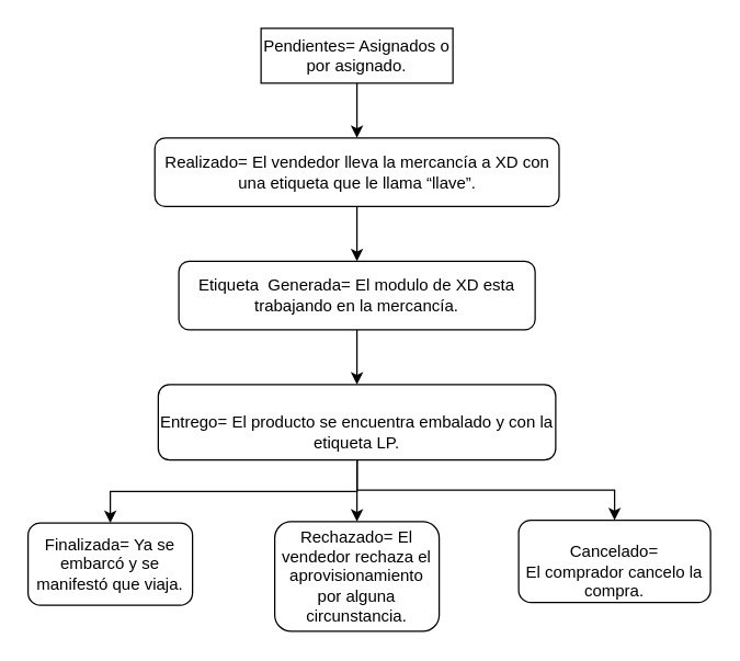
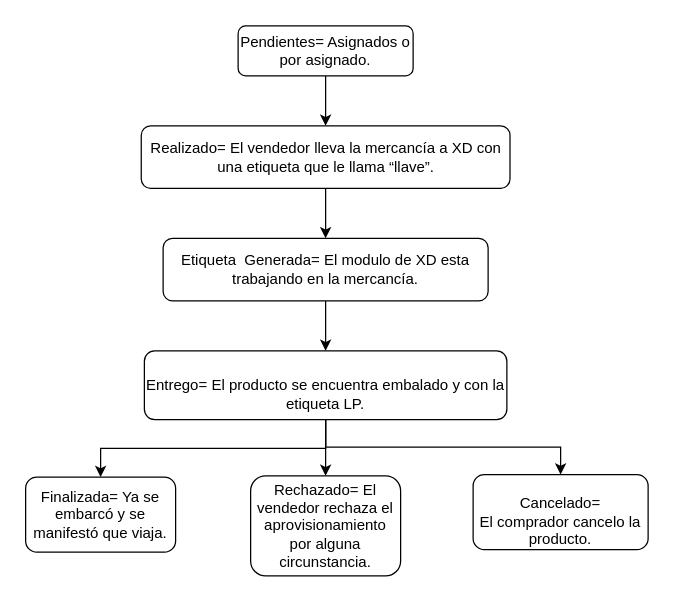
- <mxCell id="3" value="&lt;p class=&quot;MsoNormal&quot;&gt;&lt;span lang=&quot;ES&quot;&gt;&lt;font style=&quot;vertical-align: inherit;&quot;&gt;&lt;font style=&quot;vertical-align: inherit;&quot;&gt;Pendientes= Asignados o por asignado.&lt;/font&gt;&lt;/font&gt;&lt;/span&gt;&lt;/p&gt;" style="whiteSpace=wrap;html=1;fontSize=12;glass=0;strokeWidth=1;shadow=0;rounded=0;" parent="1" vertex="1"><mxGeometry x="190" y="20" width="140" height="40" as="geometry" /></mxCell>
+ <mxCell id="3" value="&lt;p class=&quot;MsoNormal&quot;&gt;&lt;span lang=&quot;ES&quot;&gt;&lt;font style=&quot;vertical-align: inherit;&quot;&gt;&lt;font style=&quot;vertical-align: inherit;&quot;&gt;Pendientes= Asignados o por asignado.&lt;/font&gt;&lt;/font&gt;&lt;/span&gt;&lt;/p&gt;" style="rounded=1;whiteSpace=wrap;html=1;fontSize=12;glass=0;strokeWidth=1;shadow=0;" parent="1" vertex="1"><mxGeometry x="190" y="20" width="140" height="40" as="geometry" /></mxCell>
- <mxCell id="14" value="&lt;br&gt;&lt;p class=&quot;MsoNormal&quot;&gt;&lt;span style=&quot;mso-ansi-language:ES&quot; lang=&quot;ES&quot;&gt;&lt;font style=&quot;vertical-align: inherit;&quot;&gt;&lt;font style=&quot;vertical-align: inherit;&quot;&gt;Cancelado= El&amp;nbsp;&lt;/font&gt;&lt;/font&gt;&lt;font style=&quot;vertical-align: inherit;&quot;&gt;&lt;font style=&quot;vertical-align: inherit;&quot;&gt;comprador cancelo la compra.&lt;/font&gt;&lt;/font&gt;&lt;/span&gt;&lt;/p&gt;" style="whiteSpace=wrap;html=1;rounded=1;glass=0;strokeWidth=1;shadow=0;" vertex="1" parent="1"><mxGeometry x="378" y="379" width="140" height="60" as="geometry" /></mxCell>
+ <mxCell id="14" value="&lt;br&gt;&lt;p class=&quot;MsoNormal&quot;&gt;&lt;span style=&quot;mso-ansi-language:ES&quot; lang=&quot;ES&quot;&gt;&lt;font style=&quot;vertical-align: inherit;&quot;&gt;&lt;font style=&quot;vertical-align: inherit;&quot;&gt;Cancelado= El&amp;nbsp;&lt;/font&gt;&lt;/font&gt;&lt;font style=&quot;vertical-align: inherit;&quot;&gt;&lt;font style=&quot;vertical-align: inherit;&quot;&gt;comprador cancelo la producto.&lt;/font&gt;&lt;/font&gt;&lt;/span&gt;&lt;/p&gt;" style="whiteSpace=wrap;html=1;rounded=1;glass=0;strokeWidth=1;shadow=0;" vertex="1" parent="1"><mxGeometry x="378" y="379" width="140" height="60" as="geometry" /></mxCell>
